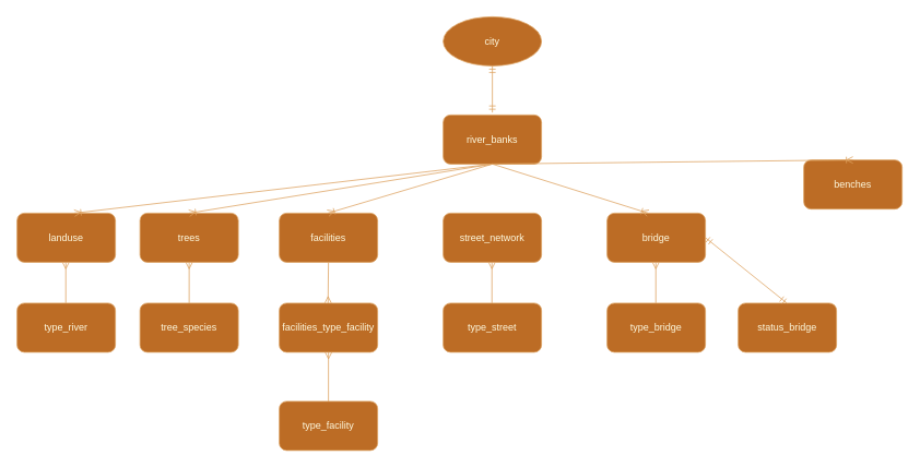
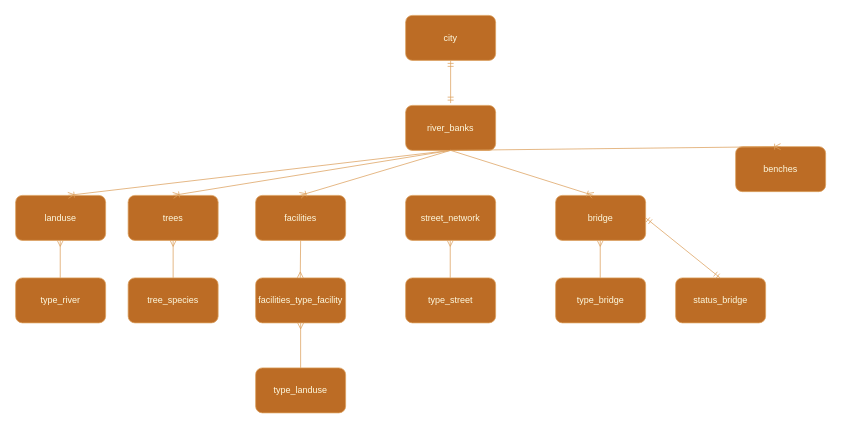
- <mxCell id="2" value="city" style="ellipse;whiteSpace=wrap;html=1;labelBackgroundColor=none;fillColor=#BC6C25;strokeColor=#DDA15E;fontColor=#FEFAE0;" parent="1" vertex="1"><mxGeometry x="540" y="20" width="120" height="60" as="geometry" /></mxCell>
+ <mxCell id="2" value="city" style="rounded=1;whiteSpace=wrap;html=1;labelBackgroundColor=none;fillColor=#BC6C25;strokeColor=#DDA15E;fontColor=#FEFAE0;" parent="1" vertex="1"><mxGeometry x="540" y="20" width="120" height="60" as="geometry" /></mxCell>
- <mxCell id="9" value="type_facility" style="rounded=1;whiteSpace=wrap;html=1;labelBackgroundColor=none;fillColor=#BC6C25;strokeColor=#DDA15E;fontColor=#FEFAE0;" parent="1" vertex="1"><mxGeometry x="340" y="490" width="120" height="60" as="geometry" /></mxCell>
+ <mxCell id="9" value="type_landuse" style="rounded=1;whiteSpace=wrap;html=1;labelBackgroundColor=none;fillColor=#BC6C25;strokeColor=#DDA15E;fontColor=#FEFAE0;" parent="1" vertex="1"><mxGeometry x="340" y="490" width="120" height="60" as="geometry" /></mxCell>
